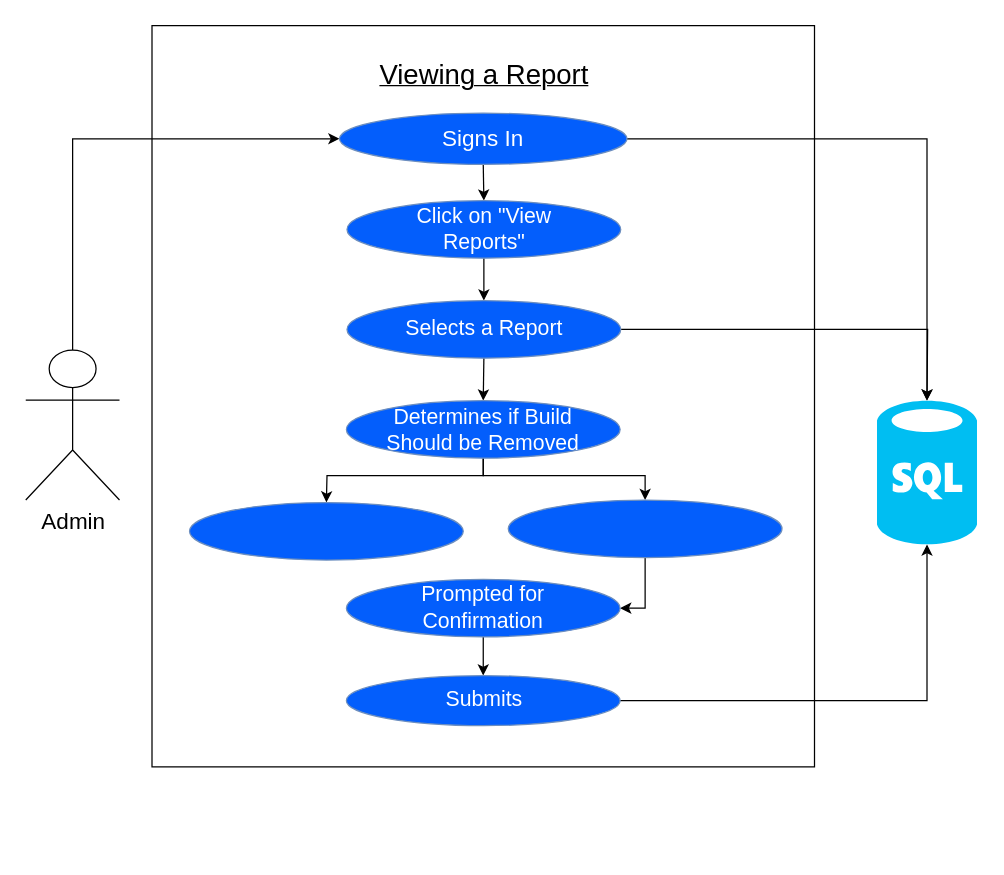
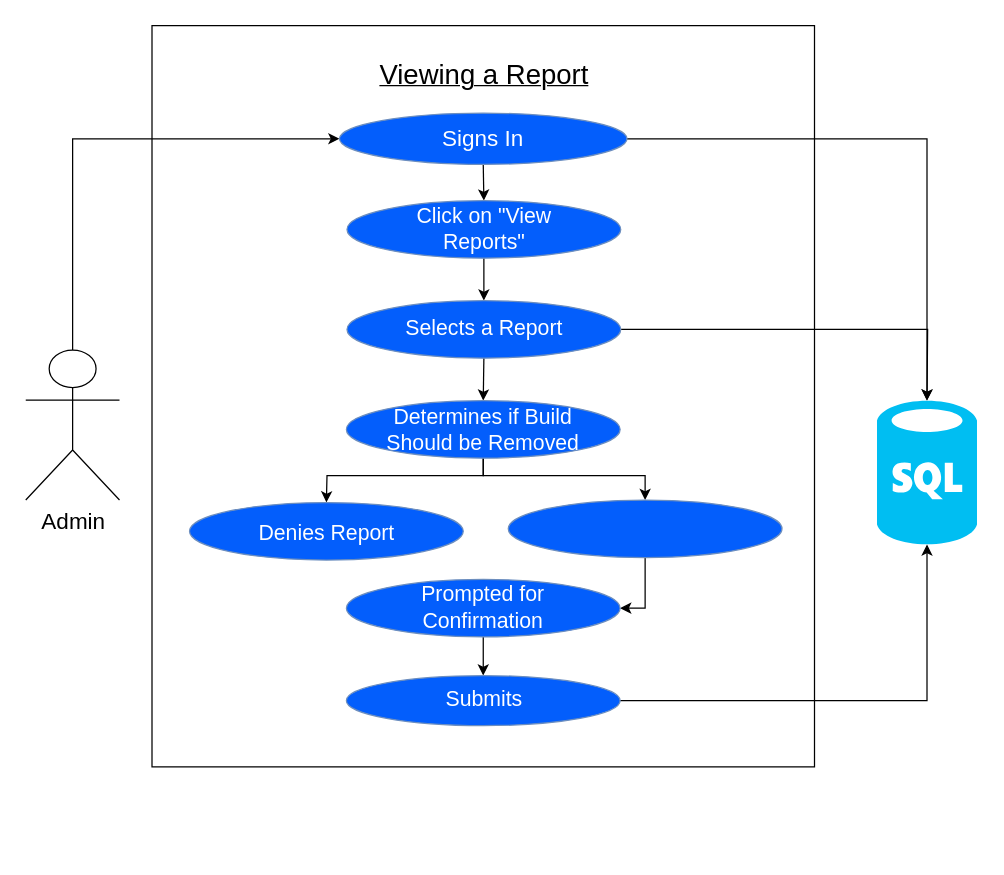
+ <mxCell id="35" value="&lt;font style=&quot;font-size: 17px&quot; color=&quot;#FFFFFF&quot;&gt;Denies Report&lt;br&gt;&lt;/font&gt;" style="text;html=1;strokeColor=none;fillColor=none;align=center;verticalAlign=middle;whiteSpace=wrap;rounded=0;" vertex="1" parent="1"><mxGeometry x="170.5" y="411.5" width="180" height="30" as="geometry" /></mxCell>
